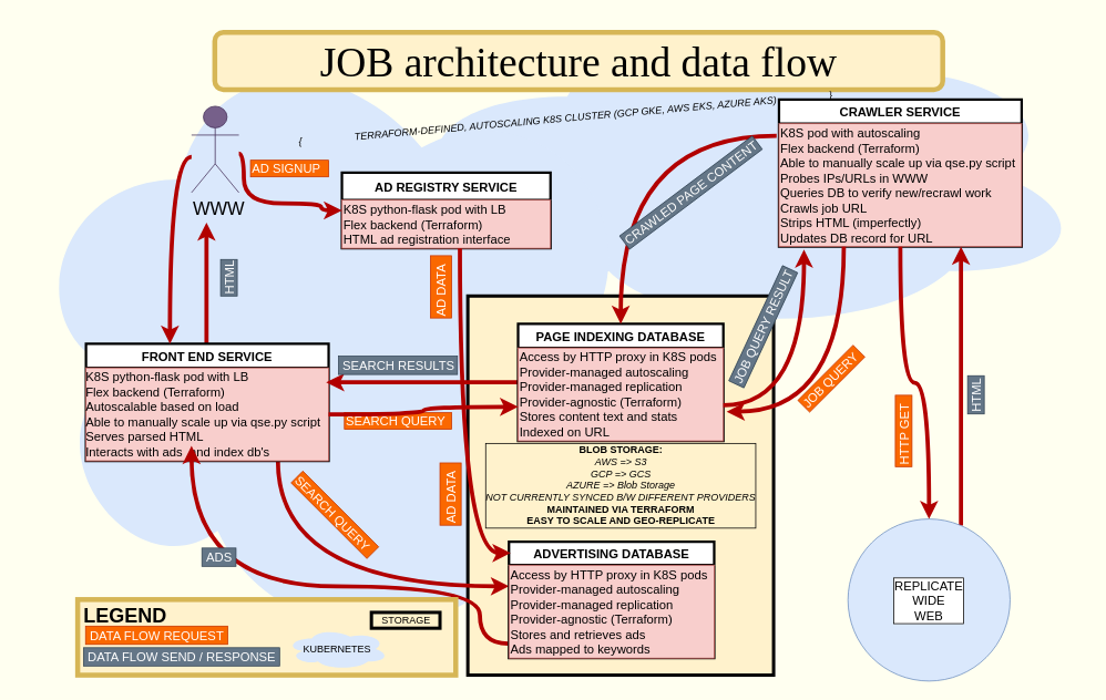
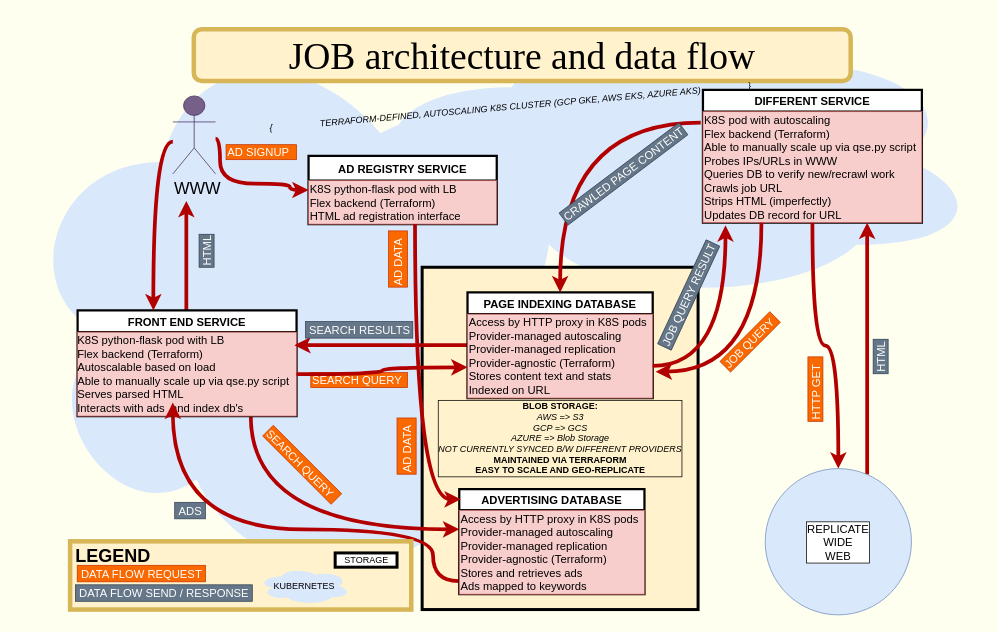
- <mxCell id="20" value="CRAWLER SERVICE" style="swimlane;fontStyle=1;align=center;verticalAlign=middle;childLayout=stackLayout;horizontal=1;startSize=29;horizontalStack=0;resizeParent=1;resizeParentMax=0;resizeLast=0;collapsible=1;marginBottom=0;fontSize=15;labelBorderColor=none;labelBackgroundColor=none;fillColor=#ffffff;strokeColor=#000000;spacing=2;strokeWidth=3;" parent="1" vertex="1"><mxGeometry x="937" y="119" width="292" height="177" as="geometry" /></mxCell>
+ <mxCell id="20" value="DIFFERENT SERVICE" style="swimlane;fontStyle=1;align=center;verticalAlign=middle;childLayout=stackLayout;horizontal=1;startSize=29;horizontalStack=0;resizeParent=1;resizeParentMax=0;resizeLast=0;collapsible=1;marginBottom=0;fontSize=15;labelBorderColor=none;labelBackgroundColor=none;fillColor=#ffffff;strokeColor=#000000;spacing=2;strokeWidth=3;" parent="1" vertex="1"><mxGeometry x="937" y="119" width="292" height="177" as="geometry" /></mxCell>
- <mxCell id="48" value="ADS" style="text;html=1;align=center;verticalAlign=middle;resizable=0;points=[];;autosize=1;fontSize=15;labelBackgroundColor=none;labelBorderColor=none;fontStyle=0;fillColor=#647687;strokeColor=#314354;fontColor=#ffffff;" vertex="1" parent="1"><mxGeometry x="242.5" y="659" width="41" height="22" as="geometry" /></mxCell>
+ <mxCell id="48" value="ADS" style="text;html=1;align=center;verticalAlign=middle;resizable=0;points=[];;autosize=1;fontSize=15;labelBackgroundColor=none;labelBorderColor=none;fontStyle=0;fillColor=#647687;strokeColor=#314354;fontColor=#ffffff;" vertex="1" parent="1"><mxGeometry x="232.5" y="669" width="41" height="22" as="geometry" /></mxCell>
- <mxCell id="41" value="STORAGE" style="rounded=0;whiteSpace=wrap;html=1;fillColor=#fff2cc;strokeColor=#000000;strokeWidth=4;" vertex="1" parent="1"><mxGeometry x="446.5" y="736.5" width="82.5" height="19" as="geometry" /></mxCell>
+ <mxCell id="41" value="STORAGE" style="rounded=0;whiteSpace=wrap;html=1;fillColor=#ffffff;strokeColor=#000000;strokeWidth=4;" vertex="1" parent="1"><mxGeometry x="446.5" y="736.5" width="82.5" height="19" as="geometry" /></mxCell>
